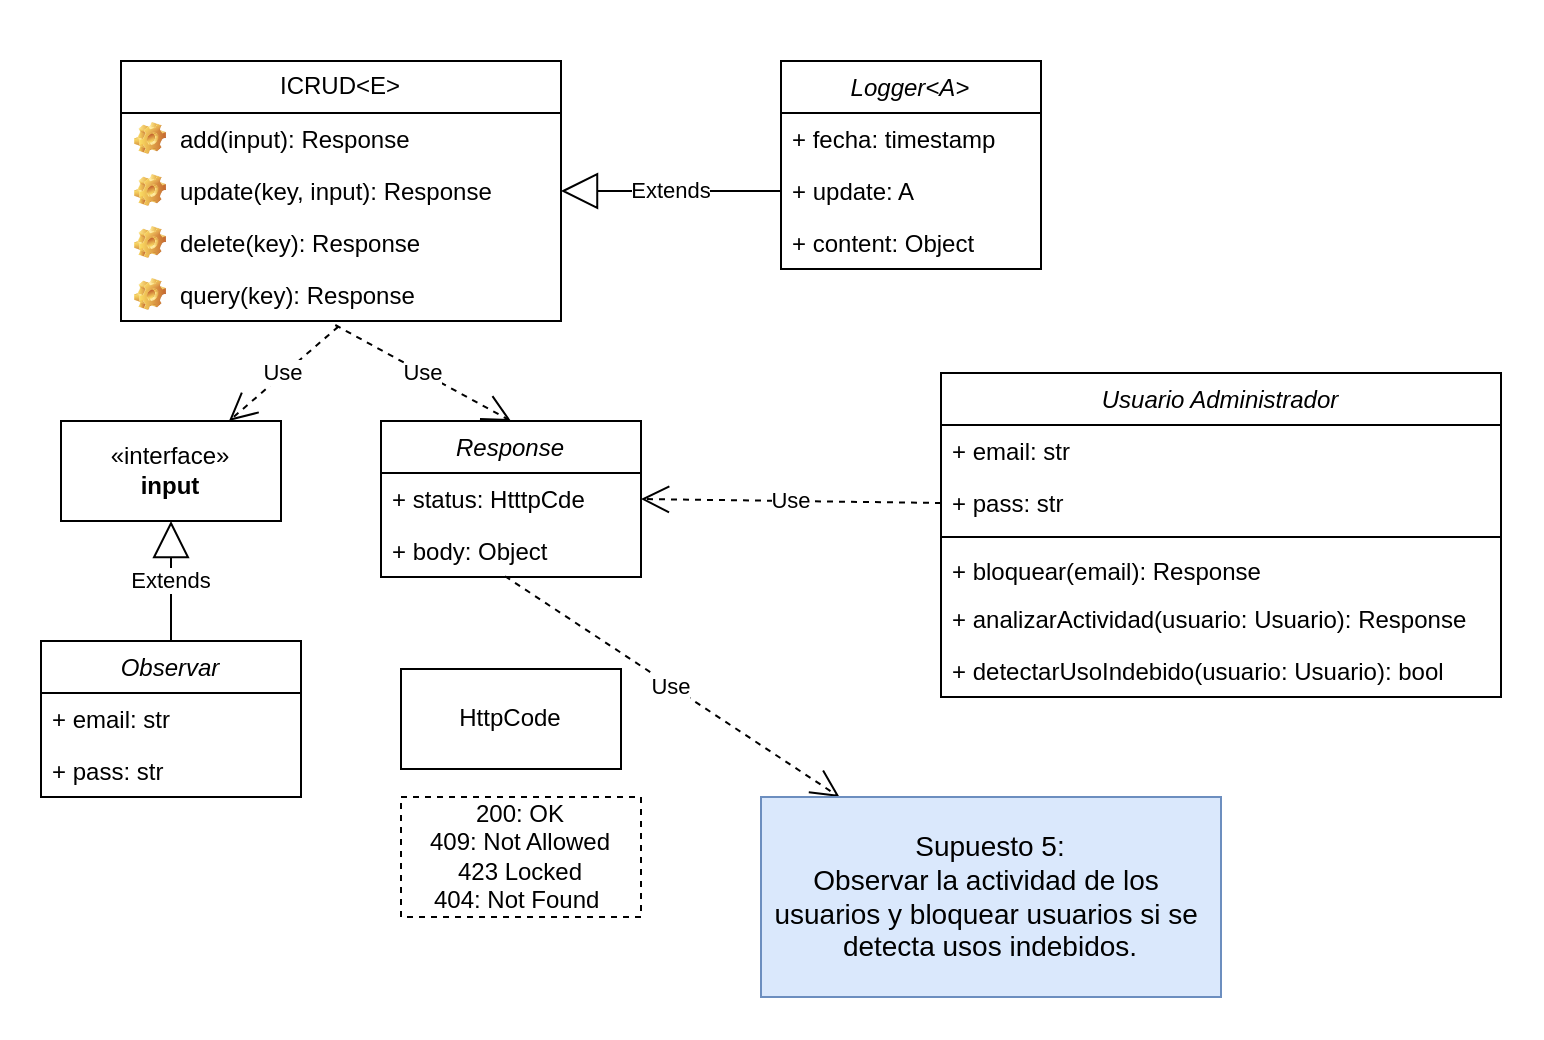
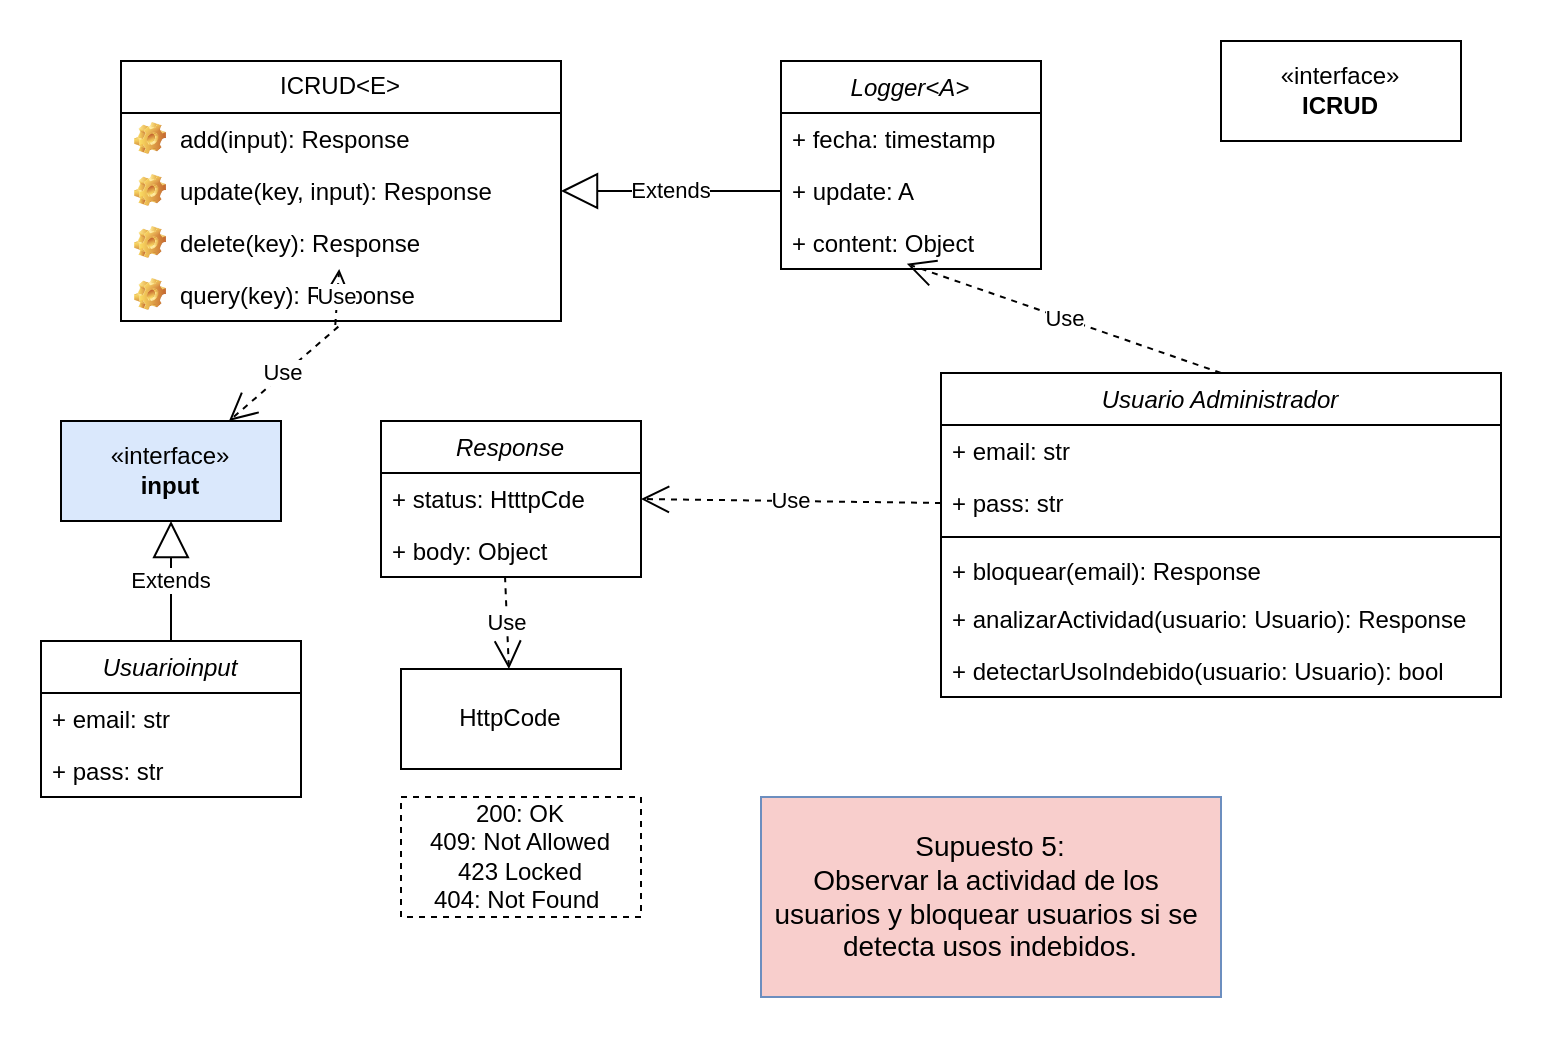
+ <mxCell id="26" value="«interface»&lt;br&gt;&lt;b&gt;ICRUD&lt;/b&gt;" style="html=1;whiteSpace=wrap;" vertex="1" parent="1"><mxGeometry x="610" y="20" width="120" height="50" as="geometry" /></mxCell>
+ <mxCell id="35" value="Use" style="endArrow=open;endSize=12;dashed=1;html=1;rounded=0;entryX=0.484;entryY=0.901;entryDx=0;entryDy=0;exitX=0.5;exitY=0;exitDx=0;exitDy=0;entryPerimeter=0;" edge="1" parent="1" source="2" target="30"><mxGeometry width="160" relative="1" as="geometry"><mxPoint x="570" y="256" as="sourcePoint" /><mxPoint x="420" y="250" as="targetPoint" /></mxGeometry></mxCell>
- <mxCell id="23" value="Use" style="endArrow=open;endSize=12;dashed=1;html=1;rounded=0;entryX=0.5;entryY=0;entryDx=0;entryDy=0;exitX=0.487;exitY=1.077;exitDx=0;exitDy=0;exitPerimeter=0;" edge="1" parent="1" source="13" target="20"><mxGeometry width="160" relative="1" as="geometry"><mxPoint x="170" y="170" as="sourcePoint" /><mxPoint x="150" y="217" as="targetPoint" /></mxGeometry></mxCell>
+ <mxCell id="23" value="Use" style="endArrow=open;endSize=12;dashed=1;html=1;rounded=0;exitX=0.487;exitY=1.077;exitDx=0;exitDy=0;exitPerimeter=0;" edge="1" parent="1" source="13" target="12"><mxGeometry width="160" relative="1" as="geometry"><mxPoint x="170" y="170" as="sourcePoint" /><mxPoint x="150" y="217" as="targetPoint" /></mxGeometry></mxCell>
- <mxCell id="14" value="«interface»&lt;br&gt;&lt;b&gt;input&lt;/b&gt;" style="html=1;whiteSpace=wrap;" vertex="1" parent="1"><mxGeometry x="30" y="210" width="110" height="50" as="geometry" /></mxCell>
+ <mxCell id="14" value="«interface»&lt;br&gt;&lt;b&gt;input&lt;/b&gt;" style="html=1;whiteSpace=wrap;fillColor=#dae8fc;" vertex="1" parent="1"><mxGeometry x="30" y="210" width="110" height="50" as="geometry" /></mxCell>
- <mxCell id="16" value="Observar" style="swimlane;fontStyle=2;align=center;verticalAlign=top;childLayout=stackLayout;horizontal=1;startSize=26;horizontalStack=0;resizeParent=1;resizeLast=0;collapsible=1;marginBottom=0;rounded=0;shadow=0;strokeWidth=1;" vertex="1" parent="1"><mxGeometry x="20" y="320" width="130" height="78" as="geometry"><mxRectangle x="230" y="140" width="160" height="26" as="alternateBounds" /></mxGeometry></mxCell>
+ <mxCell id="16" value="Usuarioinput" style="swimlane;fontStyle=2;align=center;verticalAlign=top;childLayout=stackLayout;horizontal=1;startSize=26;horizontalStack=0;resizeParent=1;resizeLast=0;collapsible=1;marginBottom=0;rounded=0;shadow=0;strokeWidth=1;" vertex="1" parent="1"><mxGeometry x="20" y="320" width="130" height="78" as="geometry"><mxRectangle x="230" y="140" width="160" height="26" as="alternateBounds" /></mxGeometry></mxCell>
- <mxCell id="25" value="Use" style="endArrow=open;endSize=12;dashed=1;html=1;rounded=0;exitX=0.477;exitY=0.985;exitDx=0;exitDy=0;exitPerimeter=0;" edge="1" parent="1" source="22" target="32"><mxGeometry width="160" relative="1" as="geometry"><mxPoint x="485" y="290" as="sourcePoint" /><mxPoint x="430" y="337" as="targetPoint" /></mxGeometry></mxCell>
+ <mxCell id="25" value="Use" style="endArrow=open;endSize=12;dashed=1;html=1;rounded=0;exitX=0.477;exitY=0.985;exitDx=0;exitDy=0;exitPerimeter=0;" edge="1" parent="1" source="22" target="24"><mxGeometry width="160" relative="1" as="geometry"><mxPoint x="485" y="290" as="sourcePoint" /><mxPoint x="430" y="337" as="targetPoint" /></mxGeometry></mxCell>
- <mxCell id="32" value="&lt;font style=&quot;font-size: 14px;&quot;&gt;&amp;nbsp;Supuesto 5:&amp;nbsp;&lt;/font&gt;&lt;div&gt;&lt;font style=&quot;font-size: 14px;&quot;&gt;Observar la actividad de los&amp;nbsp;&lt;/font&gt;&lt;/div&gt;&lt;div&gt;&lt;font style=&quot;font-size: 14px;&quot;&gt;usuarios y bloquear usuarios si se&amp;nbsp;&lt;/font&gt;&lt;/div&gt;&lt;div&gt;&lt;font style=&quot;font-size: 14px;&quot;&gt;detecta usos indebidos.&lt;/font&gt;&lt;/div&gt;" style="html=1;whiteSpace=wrap;fillColor=#dae8fc;strokeColor=#6c8ebf;" vertex="1" parent="1"><mxGeometry x="380" y="398" width="230" height="100" as="geometry" /></mxCell>
+ <mxCell id="32" value="&lt;font style=&quot;font-size: 14px;&quot;&gt;&amp;nbsp;Supuesto 5:&amp;nbsp;&lt;/font&gt;&lt;div&gt;&lt;font style=&quot;font-size: 14px;&quot;&gt;Observar la actividad de los&amp;nbsp;&lt;/font&gt;&lt;/div&gt;&lt;div&gt;&lt;font style=&quot;font-size: 14px;&quot;&gt;usuarios y bloquear usuarios si se&amp;nbsp;&lt;/font&gt;&lt;/div&gt;&lt;div&gt;&lt;font style=&quot;font-size: 14px;&quot;&gt;detecta usos indebidos.&lt;/font&gt;&lt;/div&gt;" style="html=1;whiteSpace=wrap;fillColor=#f8cecc;strokeColor=#6c8ebf;" vertex="1" parent="1"><mxGeometry x="380" y="398" width="230" height="100" as="geometry" /></mxCell>
